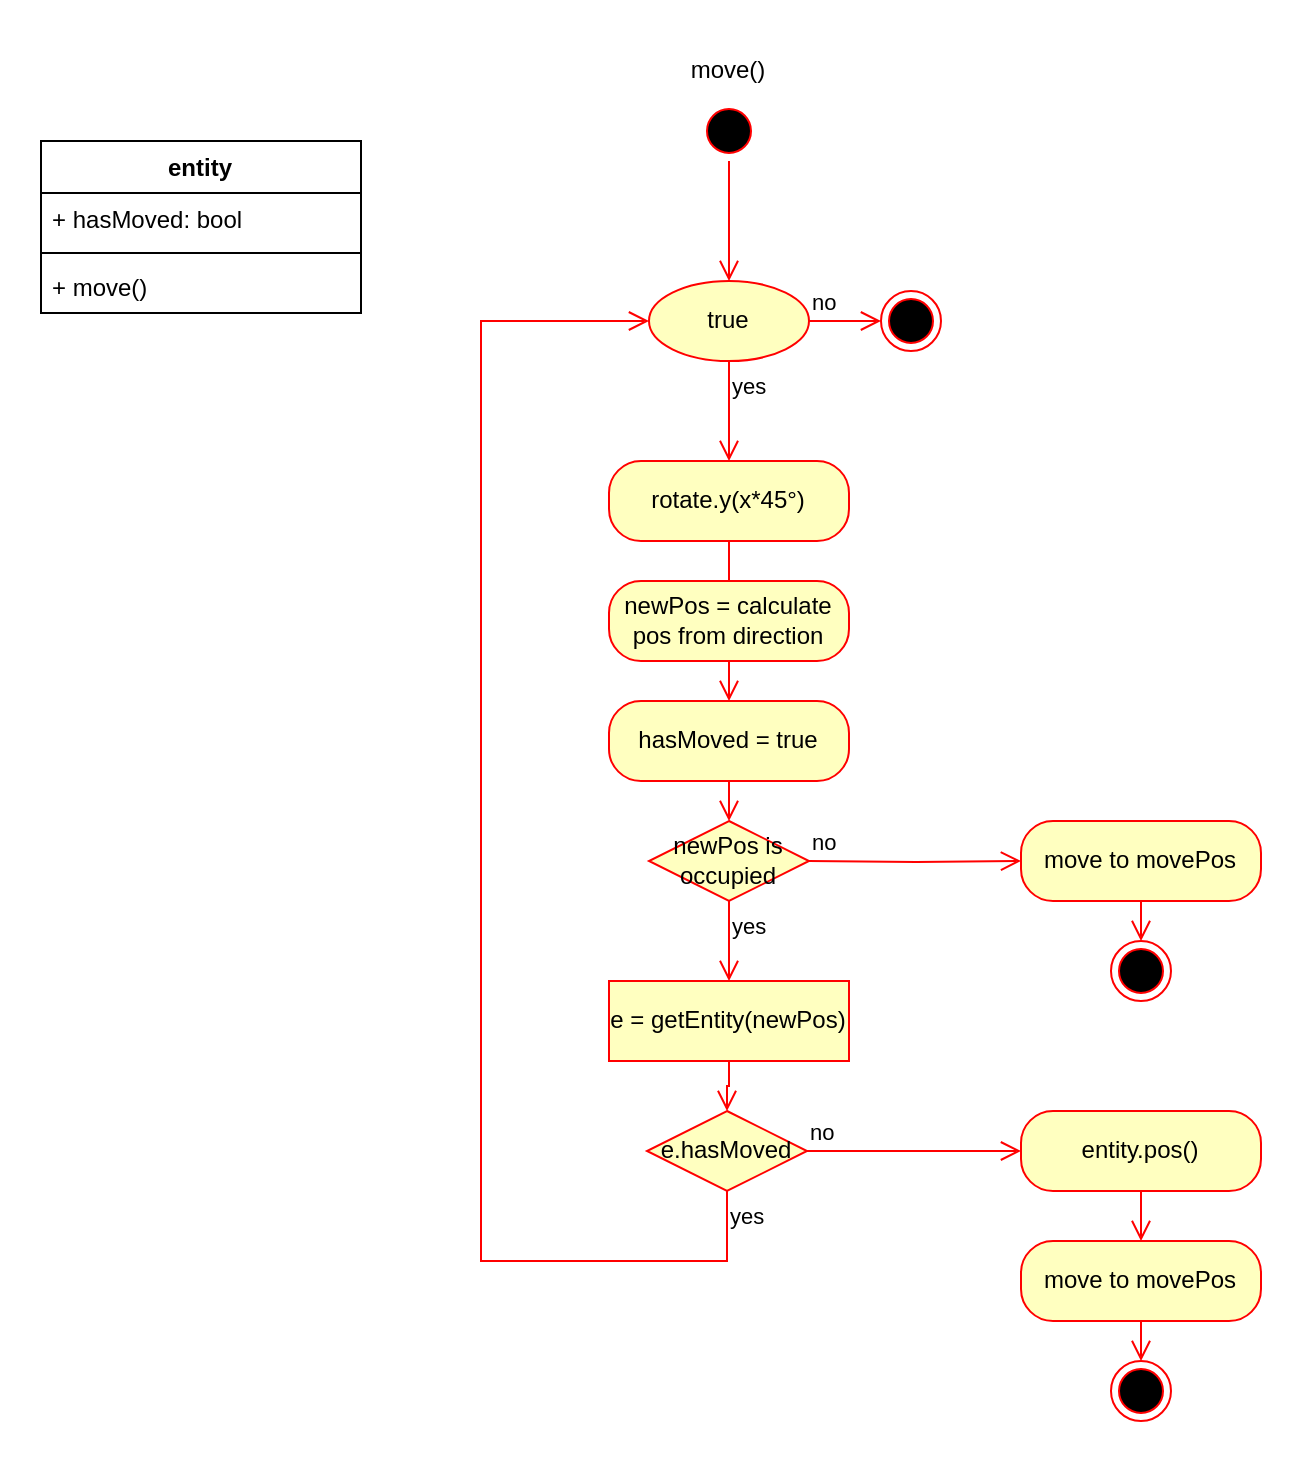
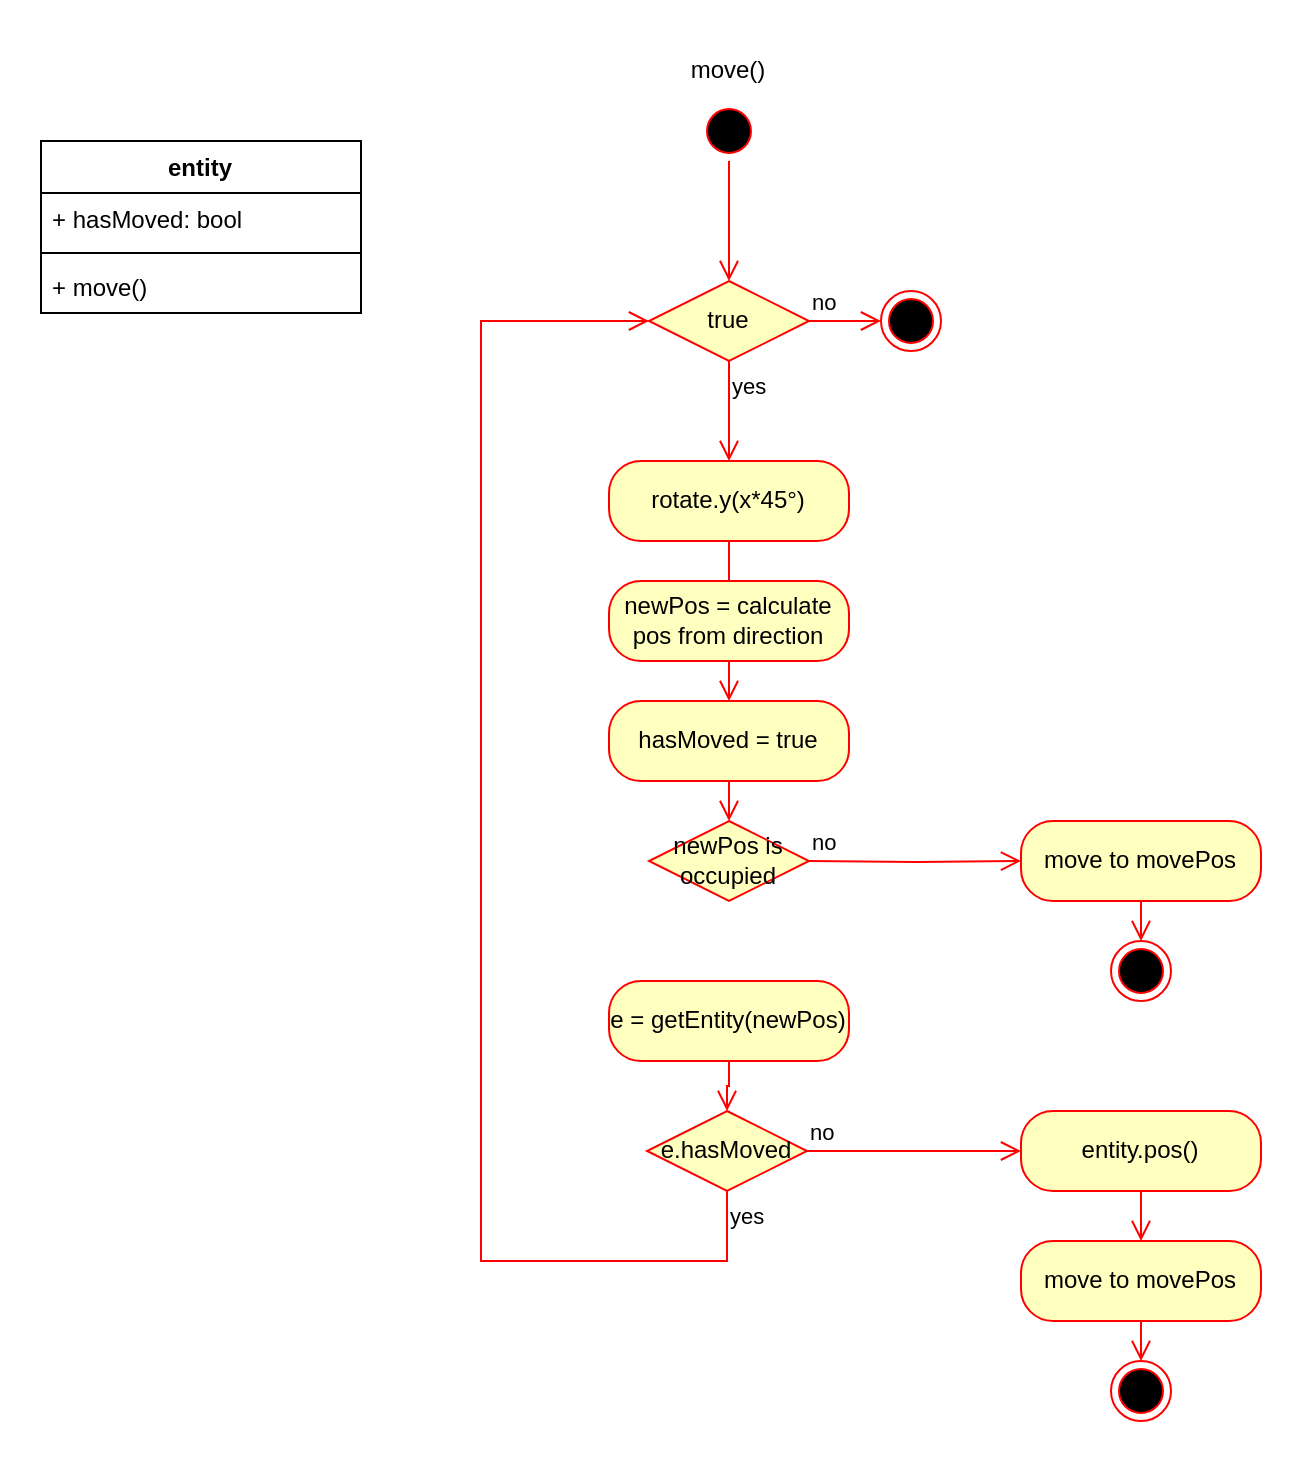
- <mxCell id="6" value="true" style="ellipse;whiteSpace=wrap;html=1;fontColor=#000000;fillColor=#ffffc0;strokeColor=#ff0000;" vertex="1" parent="1"><mxGeometry x="324" y="140" width="80" height="40" as="geometry" /></mxCell>
+ <mxCell id="6" value="true" style="rhombus;whiteSpace=wrap;html=1;fontColor=#000000;fillColor=#ffffc0;strokeColor=#ff0000;" vertex="1" parent="1"><mxGeometry x="324" y="140" width="80" height="40" as="geometry" /></mxCell>
- <mxCell id="15" value="yes" style="edgeStyle=orthogonalEdgeStyle;html=1;align=left;verticalAlign=top;endArrow=open;endSize=8;strokeColor=#ff0000;rounded=0;" edge="1" source="13" parent="1" target="16"><mxGeometry x="-1" relative="1" as="geometry"><mxPoint x="364" y="480" as="targetPoint" /></mxGeometry></mxCell>
- <mxCell id="16" value="e = getEntity(newPos)" style="whiteSpace=wrap;html=1;arcSize=40;fontColor=#000000;fillColor=#ffffc0;strokeColor=#ff0000;rounded=0;" vertex="1" parent="1"><mxGeometry x="304" y="490" width="120" height="40" as="geometry" /></mxCell>
+ <mxCell id="16" value="e = getEntity(newPos)" style="rounded=1;whiteSpace=wrap;html=1;arcSize=40;fontColor=#000000;fillColor=#ffffc0;strokeColor=#ff0000;" vertex="1" parent="1"><mxGeometry x="304" y="490" width="120" height="40" as="geometry" /></mxCell>
